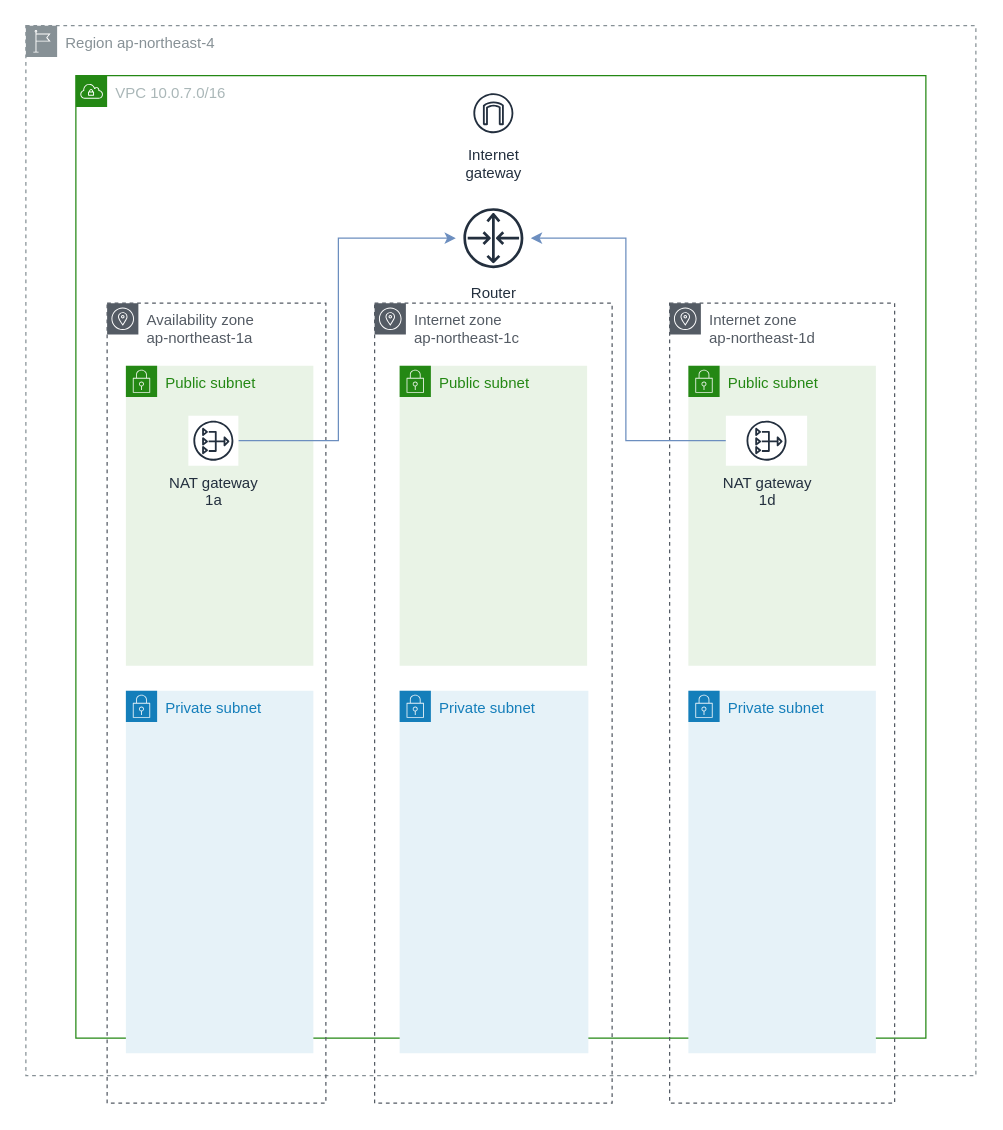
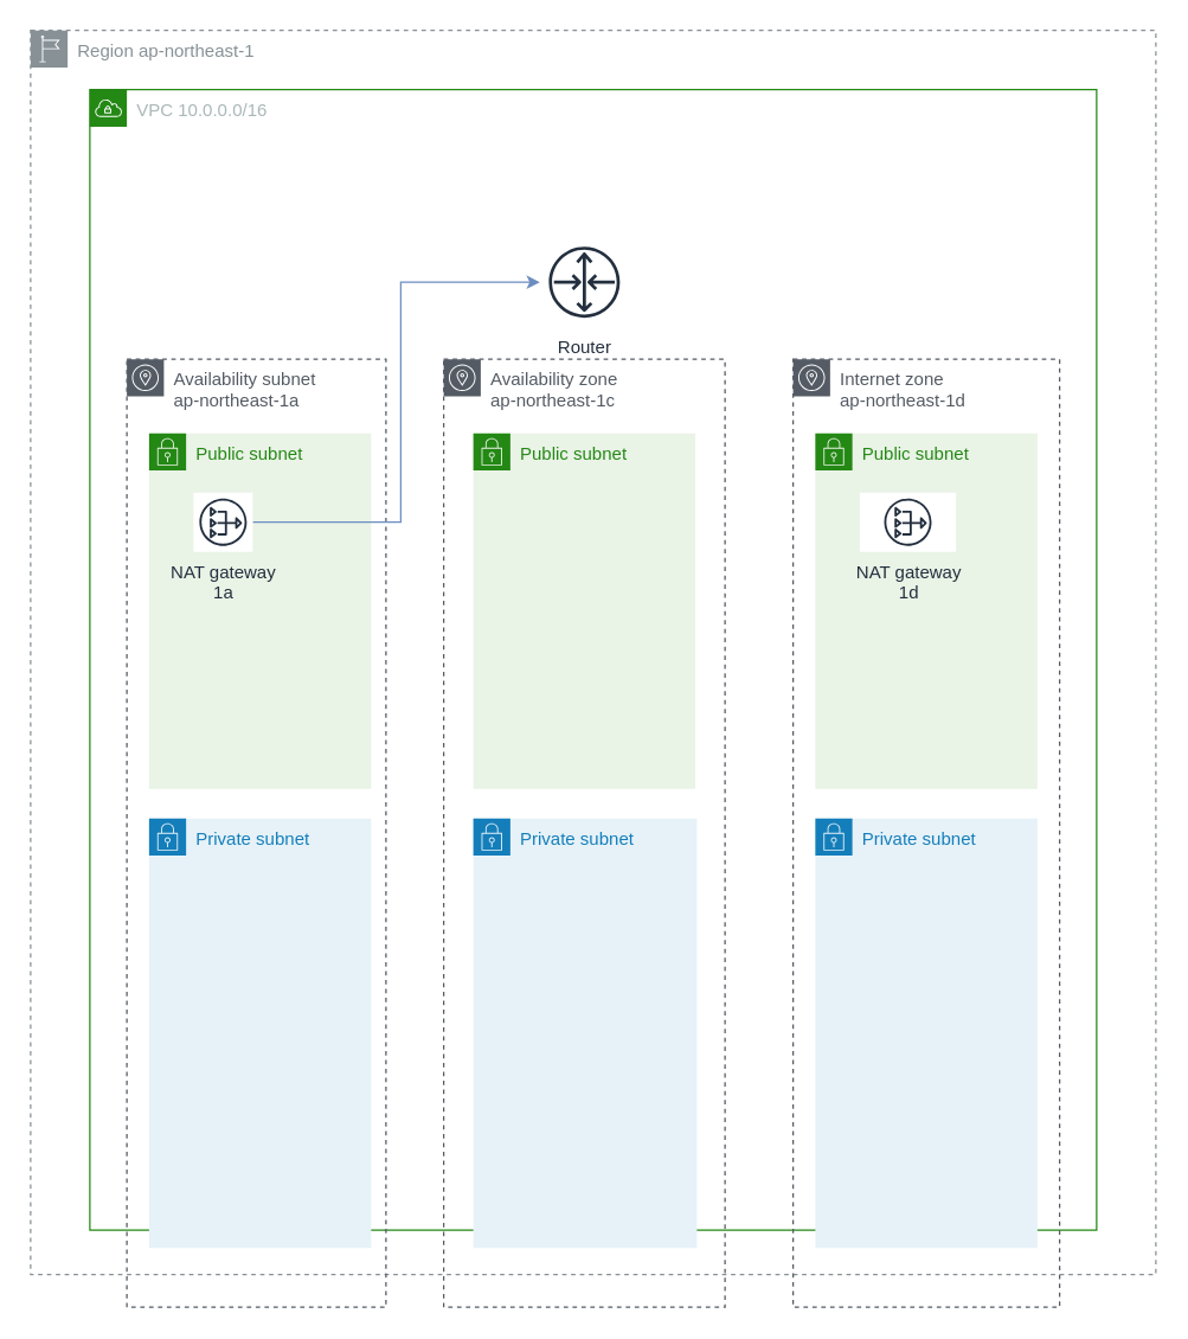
- <mxCell id="2" value="Region ap-northeast-4" style="outlineConnect=0;gradientColor=none;html=1;whiteSpace=wrap;fontSize=12;fontStyle=0;shape=mxgraph.aws4.group;grIcon=mxgraph.aws4.group_region;strokeColor=#879196;fillColor=none;verticalAlign=top;align=left;spacingLeft=30;fontColor=#879196;dashed=1;" vertex="1" parent="1"><mxGeometry x="20" y="20" width="760" height="840" as="geometry" /></mxCell>
+ <mxCell id="2" value="Region ap-northeast-1" style="outlineConnect=0;gradientColor=none;html=1;whiteSpace=wrap;fontSize=12;fontStyle=0;shape=mxgraph.aws4.group;grIcon=mxgraph.aws4.group_region;strokeColor=#879196;fillColor=none;verticalAlign=top;align=left;spacingLeft=30;fontColor=#879196;dashed=1;" vertex="1" parent="1"><mxGeometry x="20" y="20" width="760" height="840" as="geometry" /></mxCell>
- <mxCell id="3" value="VPC 10.0.7.0/16" style="points=[[0,0],[0.25,0],[0.5,0],[0.75,0],[1,0],[1,0.25],[1,0.5],[1,0.75],[1,1],[0.75,1],[0.5,1],[0.25,1],[0,1],[0,0.75],[0,0.5],[0,0.25]];outlineConnect=0;gradientColor=none;html=1;whiteSpace=wrap;fontSize=12;fontStyle=0;shape=mxgraph.aws4.group;grIcon=mxgraph.aws4.group_vpc;strokeColor=#248814;fillColor=none;verticalAlign=top;align=left;spacingLeft=30;fontColor=#AAB7B8;dashed=0;" vertex="1" parent="1"><mxGeometry x="60" y="60" width="680" height="770" as="geometry" /></mxCell>
+ <mxCell id="3" value="VPC 10.0.0.0/16" style="points=[[0,0],[0.25,0],[0.5,0],[0.75,0],[1,0],[1,0.25],[1,0.5],[1,0.75],[1,1],[0.75,1],[0.5,1],[0.25,1],[0,1],[0,0.75],[0,0.5],[0,0.25]];outlineConnect=0;gradientColor=none;html=1;whiteSpace=wrap;fontSize=12;fontStyle=0;shape=mxgraph.aws4.group;grIcon=mxgraph.aws4.group_vpc;strokeColor=#248814;fillColor=none;verticalAlign=top;align=left;spacingLeft=30;fontColor=#AAB7B8;dashed=0;" vertex="1" parent="1"><mxGeometry x="60" y="60" width="680" height="770" as="geometry" /></mxCell>
- <mxCell id="13" value="Internet&#10;gateway" style="outlineConnect=0;fontColor=#232F3E;gradientColor=none;strokeColor=#232F3E;fillColor=#ffffff;dashed=0;verticalLabelPosition=bottom;verticalAlign=top;align=center;html=1;fontSize=12;fontStyle=0;aspect=fixed;shape=mxgraph.aws4.resourceIcon;resIcon=mxgraph.aws4.internet_gateway;" vertex="1" parent="1"><mxGeometry x="374" y="70" width="40" height="40" as="geometry" /></mxCell>
- <mxCell id="4" value="Availability zone &lt;br&gt;ap-northeast-1a" style="outlineConnect=0;gradientColor=none;html=1;whiteSpace=wrap;fontSize=12;fontStyle=0;shape=mxgraph.aws4.group;grIcon=mxgraph.aws4.group_availability_zone;strokeColor=#545B64;fillColor=none;verticalAlign=top;align=left;spacingLeft=30;fontColor=#545B64;dashed=1;" vertex="1" parent="1"><mxGeometry x="85" y="242" width="175" height="640" as="geometry" /></mxCell>
+ <mxCell id="4" value="Availability subnet &lt;br&gt;ap-northeast-1a" style="outlineConnect=0;gradientColor=none;html=1;whiteSpace=wrap;fontSize=12;fontStyle=0;shape=mxgraph.aws4.group;grIcon=mxgraph.aws4.group_availability_zone;strokeColor=#545B64;fillColor=none;verticalAlign=top;align=left;spacingLeft=30;fontColor=#545B64;dashed=1;" vertex="1" parent="1"><mxGeometry x="85" y="242" width="175" height="640" as="geometry" /></mxCell>
- <mxCell id="5" value="Internet zone&lt;br&gt;ap-northeast-1c" style="outlineConnect=0;gradientColor=none;html=1;whiteSpace=wrap;fontSize=12;fontStyle=0;shape=mxgraph.aws4.group;grIcon=mxgraph.aws4.group_availability_zone;strokeColor=#545B64;fillColor=none;verticalAlign=top;align=left;spacingLeft=30;fontColor=#545B64;dashed=1;" vertex="1" parent="1"><mxGeometry x="299" y="242" width="190" height="640" as="geometry" /></mxCell>
+ <mxCell id="5" value="Availability zone&lt;br&gt;ap-northeast-1c" style="outlineConnect=0;gradientColor=none;html=1;whiteSpace=wrap;fontSize=12;fontStyle=0;shape=mxgraph.aws4.group;grIcon=mxgraph.aws4.group_availability_zone;strokeColor=#545B64;fillColor=none;verticalAlign=top;align=left;spacingLeft=30;fontColor=#545B64;dashed=1;" vertex="1" parent="1"><mxGeometry x="299" y="242" width="190" height="640" as="geometry" /></mxCell>
- <mxCell id="16" style="edgeStyle=orthogonalEdgeStyle;rounded=0;orthogonalLoop=1;jettySize=auto;html=1;fillColor=#dae8fc;strokeColor=#6c8ebf;" edge="1" parent="1" source="17" target="18"><mxGeometry relative="1" as="geometry"><Array as="points"><mxPoint x="500" y="352" /><mxPoint x="500" y="190" /></Array></mxGeometry></mxCell>
- <mxCell id="15" value="NAT gateway&lt;br&gt;1a" style="outlineConnect=0;fontColor=#232F3E;gradientColor=none;strokeColor=#232F3E;fillColor=#ffffff;dashed=0;verticalLabelPosition=bottom;verticalAlign=top;align=center;html=1;fontSize=12;fontStyle=0;aspect=fixed;shape=mxgraph.aws4.resourceIcon;resIcon=mxgraph.aws4.nat_gateway;" vertex="1" parent="1"><mxGeometry x="150" y="332" width="40" height="40" as="geometry" /></mxCell>
+ <mxCell id="15" value="NAT gateway&lt;br&gt;1a" style="outlineConnect=0;fontColor=#232F3E;gradientColor=none;strokeColor=#232F3E;fillColor=#ffffff;dashed=0;verticalLabelPosition=bottom;verticalAlign=top;align=center;html=1;fontSize=12;fontStyle=0;aspect=fixed;shape=mxgraph.aws4.resourceIcon;resIcon=mxgraph.aws4.nat_gateway;" vertex="1" parent="1"><mxGeometry x="130" y="332" width="40" height="40" as="geometry" /></mxCell>
